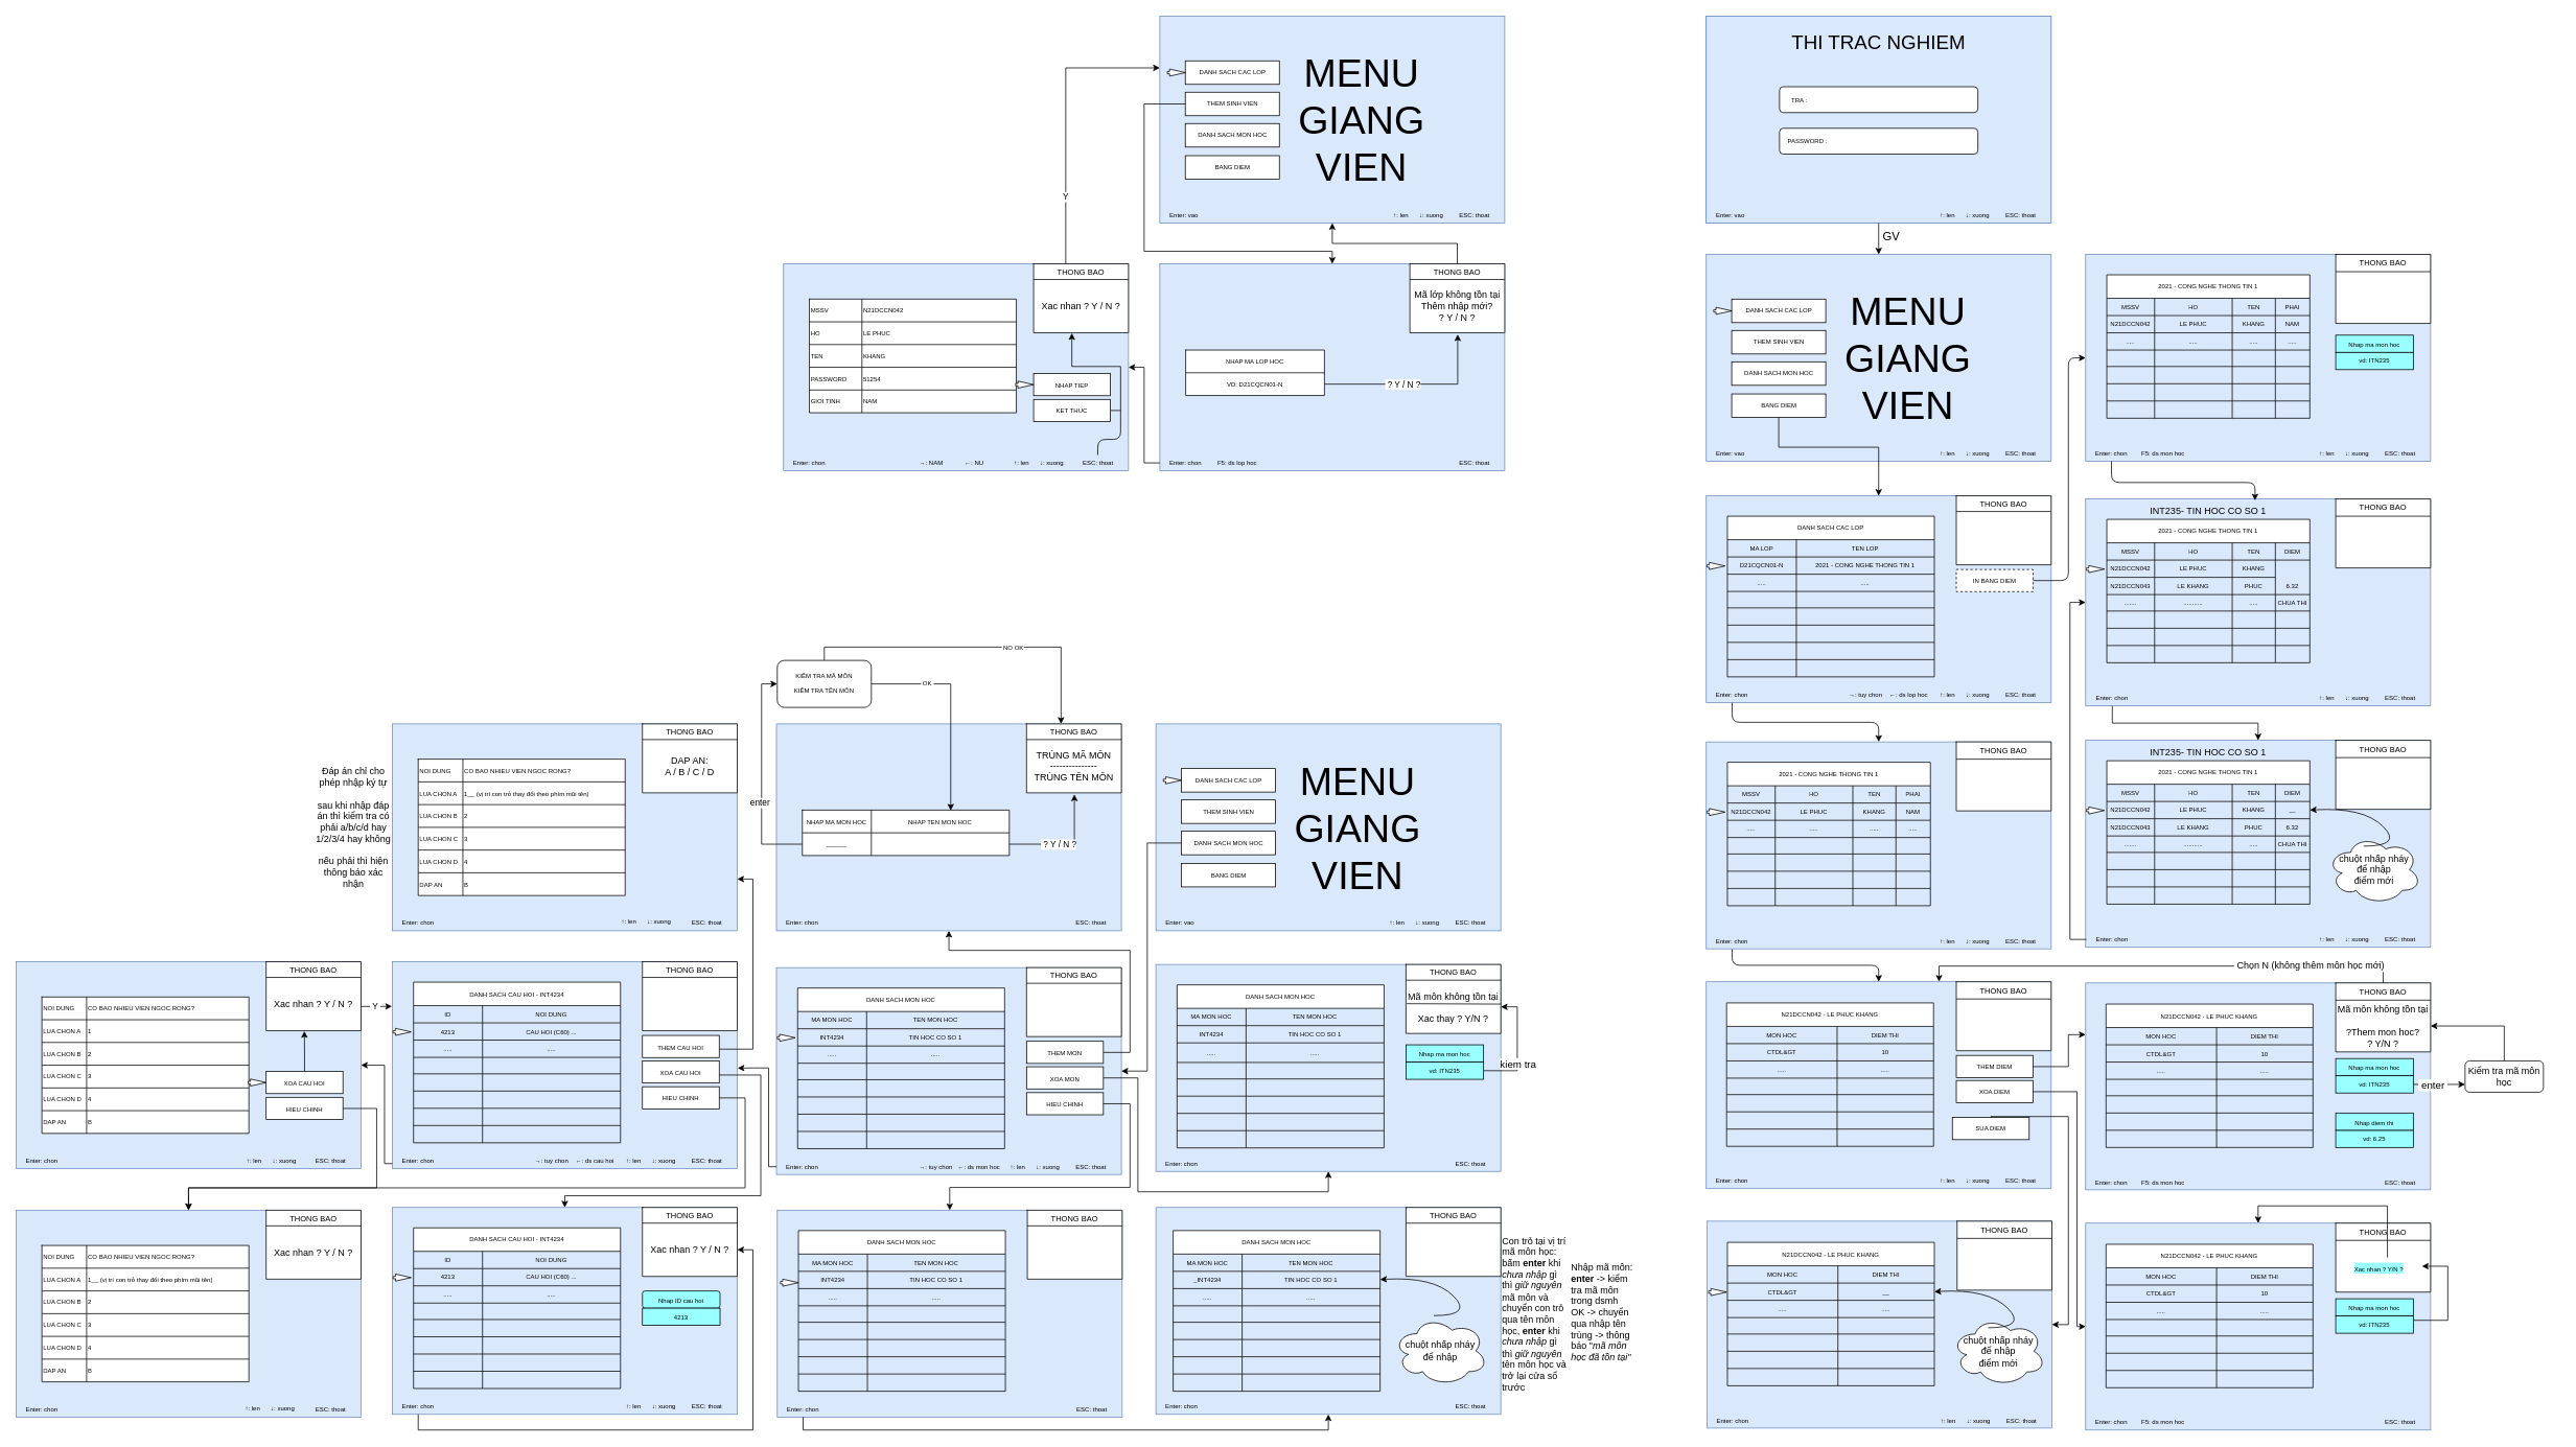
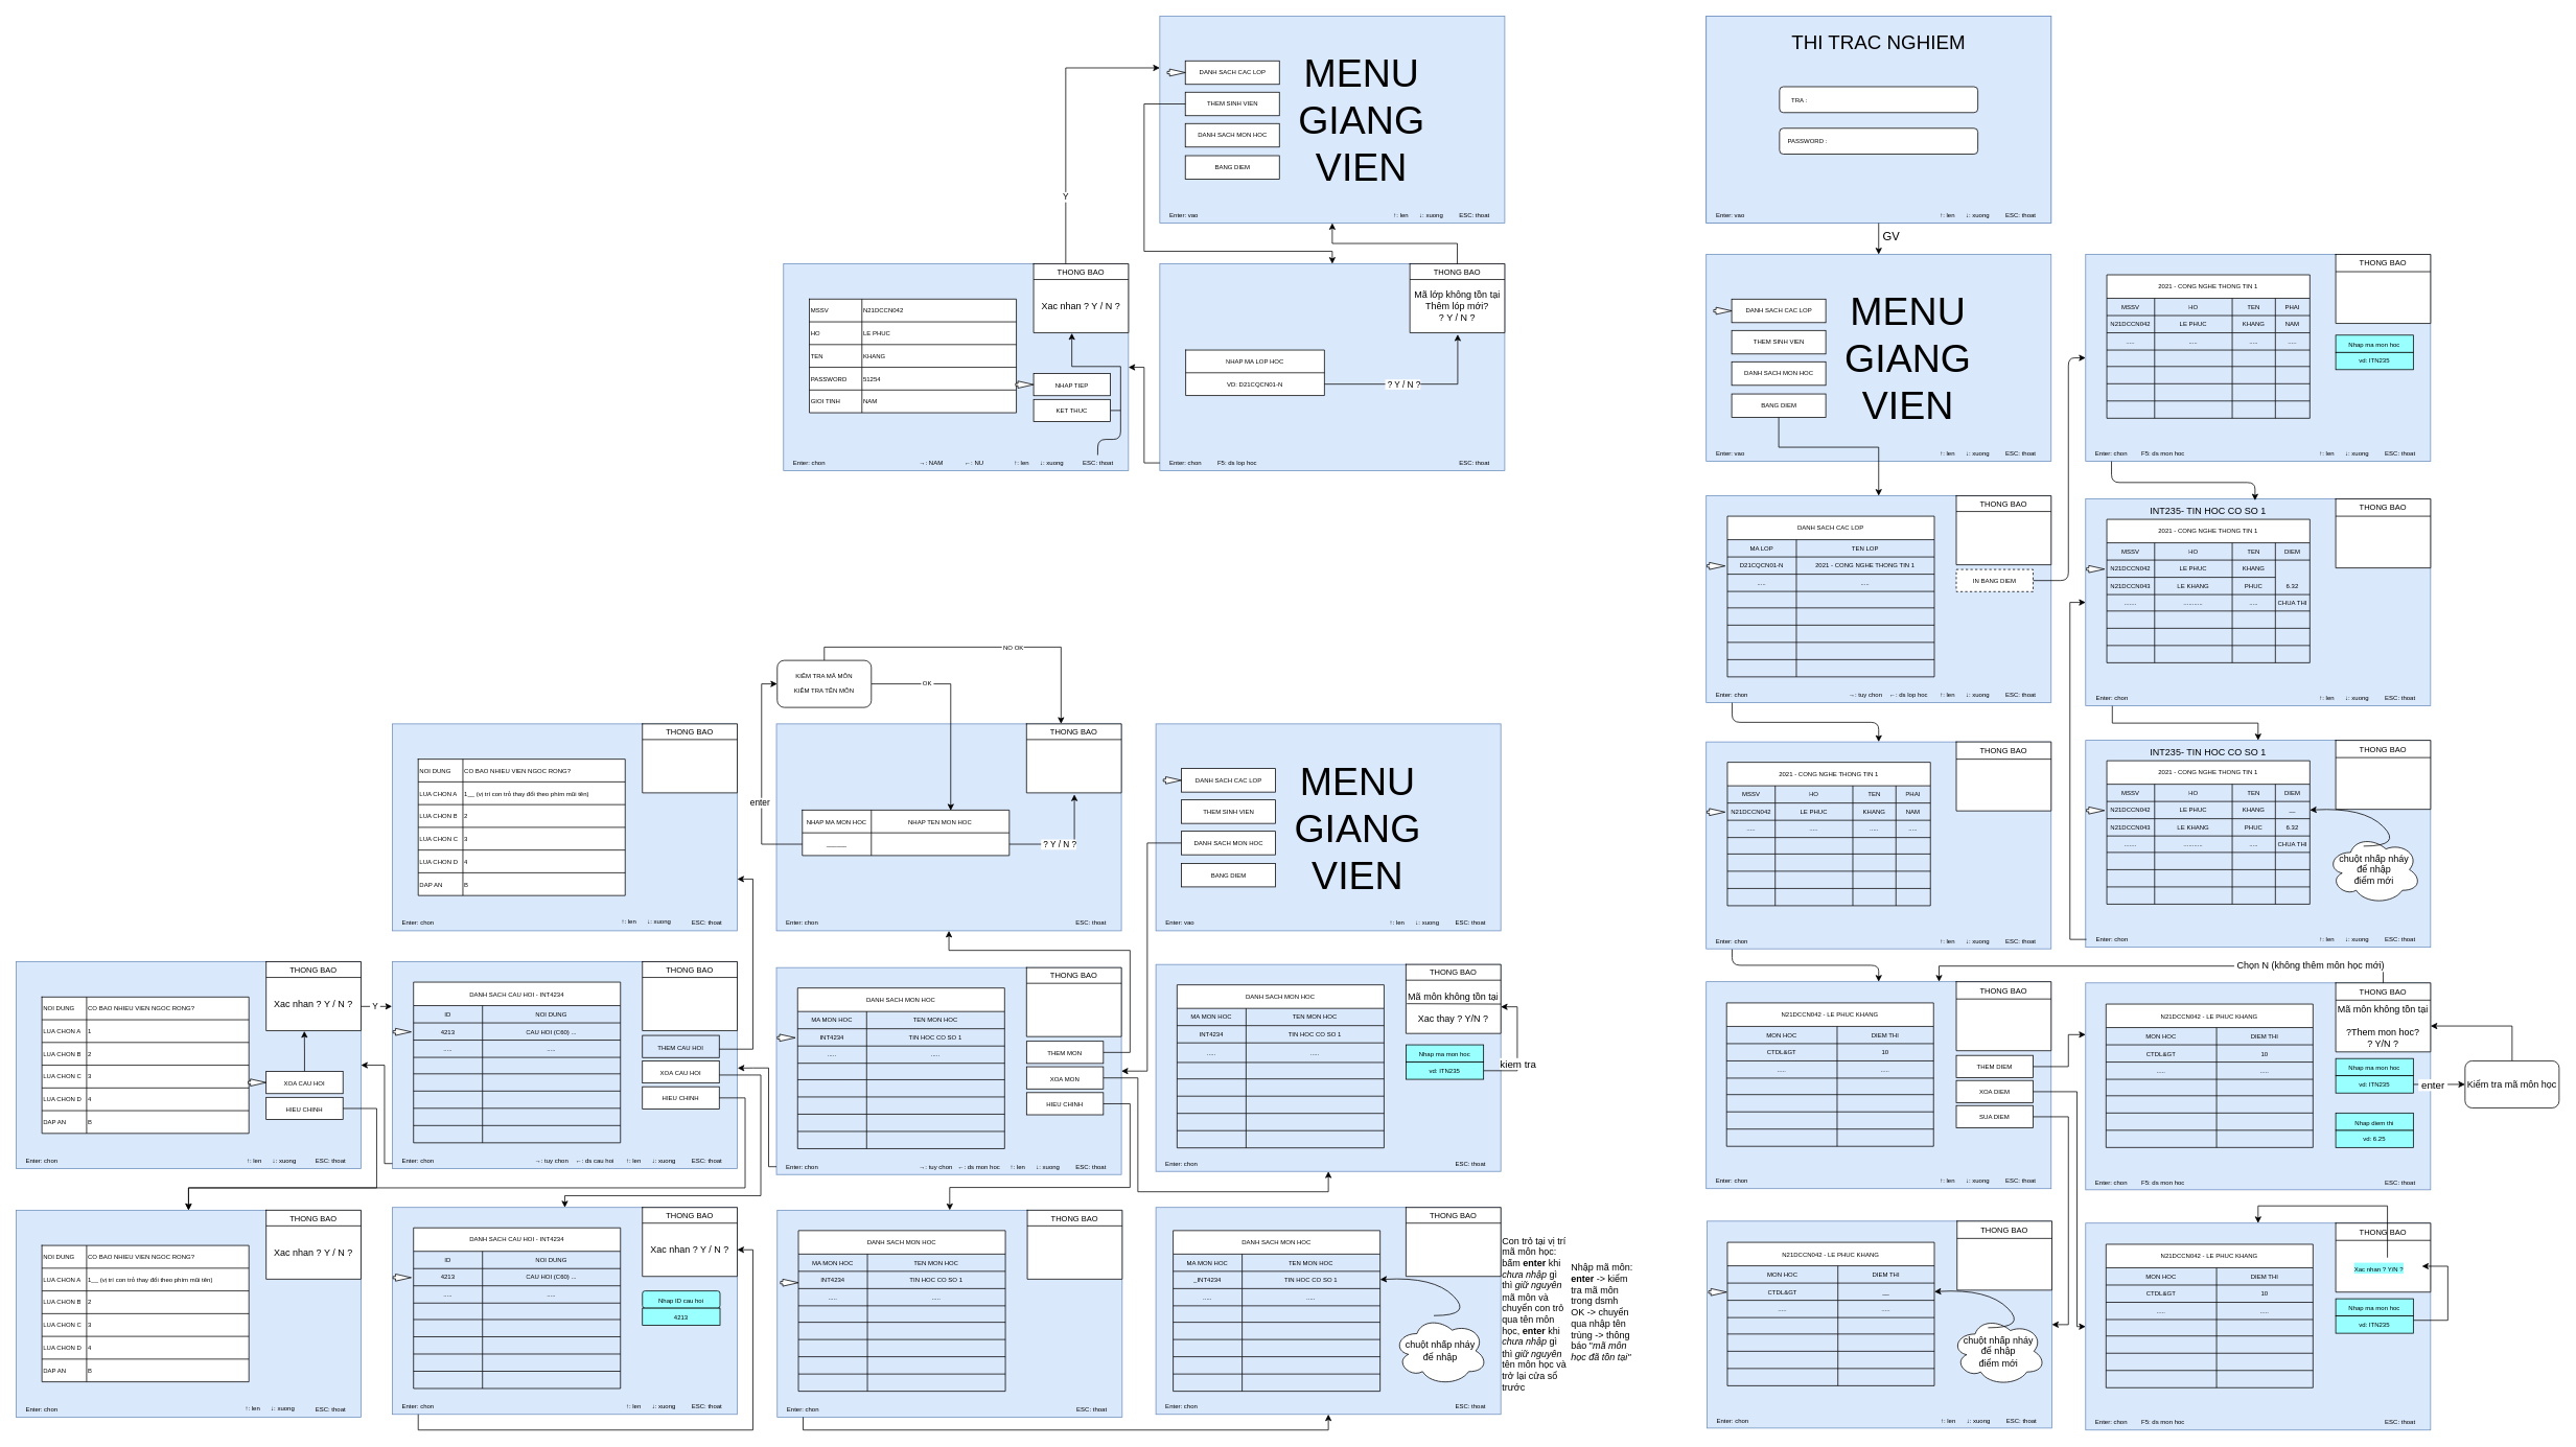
- <mxCell id="461" value="Mã lớp không tồn tại&lt;br&gt;Thêm nhập mới?&lt;br&gt;? Y / N ?" style="shape=partialRectangle;html=1;whiteSpace=wrap;connectable=0;fillColor=none;top=0;left=0;bottom=0;right=0;overflow=hidden;" parent="460" vertex="1"><mxGeometry width="121" height="68" as="geometry" /></mxCell>
+ <mxCell id="461" value="Mã lớp không tồn tại&lt;br&gt;Thêm lóp mới?&lt;br&gt;? Y / N ?" style="shape=partialRectangle;html=1;whiteSpace=wrap;connectable=0;fillColor=none;top=0;left=0;bottom=0;right=0;overflow=hidden;" parent="460" vertex="1"><mxGeometry width="121" height="68" as="geometry" /></mxCell>
- <mxCell id="777" value="DAP AN:&lt;br&gt;A / B / C / D" style="shape=partialRectangle;html=1;whiteSpace=wrap;connectable=0;fillColor=none;top=0;left=0;bottom=0;right=0;overflow=hidden;" parent="776" vertex="1"><mxGeometry width="121" height="68" as="geometry" /></mxCell>
- <mxCell id="647" value="TRÙNG MÃ MÔN&lt;br&gt;---------------&lt;br&gt;TRÙNG TÊN MÔN" style="shape=partialRectangle;html=1;whiteSpace=wrap;connectable=0;fillColor=none;top=0;left=0;bottom=0;right=0;overflow=hidden;" parent="646" vertex="1"><mxGeometry width="121" height="68" as="geometry" /></mxCell>
- <mxCell id="881" value="Đáp án chỉ cho phép nhập ký tự&lt;br&gt;&lt;br&gt;sau khi nhập đáp án thì kiểm tra có phải a/b/c/d hay 1/2/3/4 hay không&lt;br&gt;&lt;br&gt;nếu phải thì hiện thông báo xác nhận" style="text;html=1;strokeColor=none;fillColor=none;align=center;verticalAlign=middle;whiteSpace=wrap;rounded=0;" parent="1" vertex="1"><mxGeometry x="401" y="925" width="99" height="260" as="geometry" /></mxCell>
- <mxCell id="760" value="&lt;font style=&quot;font-size: 8px&quot;&gt;THEM CAU HOI&lt;br&gt;&lt;/font&gt;" style="rounded=0;whiteSpace=wrap;html=1;verticalAlign=top;" parent="723" vertex="1"><mxGeometry x="319" y="94" width="98" height="28.25" as="geometry" /></mxCell>
+ <mxCell id="760" value="&lt;font style=&quot;font-size: 8px&quot;&gt;THEM CAU HOI&lt;br&gt;&lt;/font&gt;" style="rounded=0;whiteSpace=wrap;html=1;verticalAlign=top;fillColor=#dae8fc;" parent="723" vertex="1"><mxGeometry x="319" y="94" width="98" height="28.25" as="geometry" /></mxCell>
- <mxCell id="387" value="Kiểm tra mã môn học" style="rounded=1;whiteSpace=wrap;html=1;" parent="1" vertex="1"><mxGeometry x="3144" y="1353" width="100" height="40" as="geometry" /></mxCell>
+ <mxCell id="387" value="Kiểm tra mã môn học" style="rounded=1;whiteSpace=wrap;html=1;" parent="1" vertex="1"><mxGeometry x="3144" y="1353" width="120" height="60" as="geometry" /></mxCell>
- <mxCell id="81" value="SUA DIEM" style="rounded=0;whiteSpace=wrap;html=1;fontSize=8;" parent="73" vertex="1"><mxGeometry x="314" y="173" width="98" height="28.5" as="geometry" /></mxCell>
+ <mxCell id="81" value="SUA DIEM" style="rounded=0;whiteSpace=wrap;html=1;fontSize=8;" parent="73" vertex="1"><mxGeometry x="319" y="158" width="98" height="28.5" as="geometry" /></mxCell>
